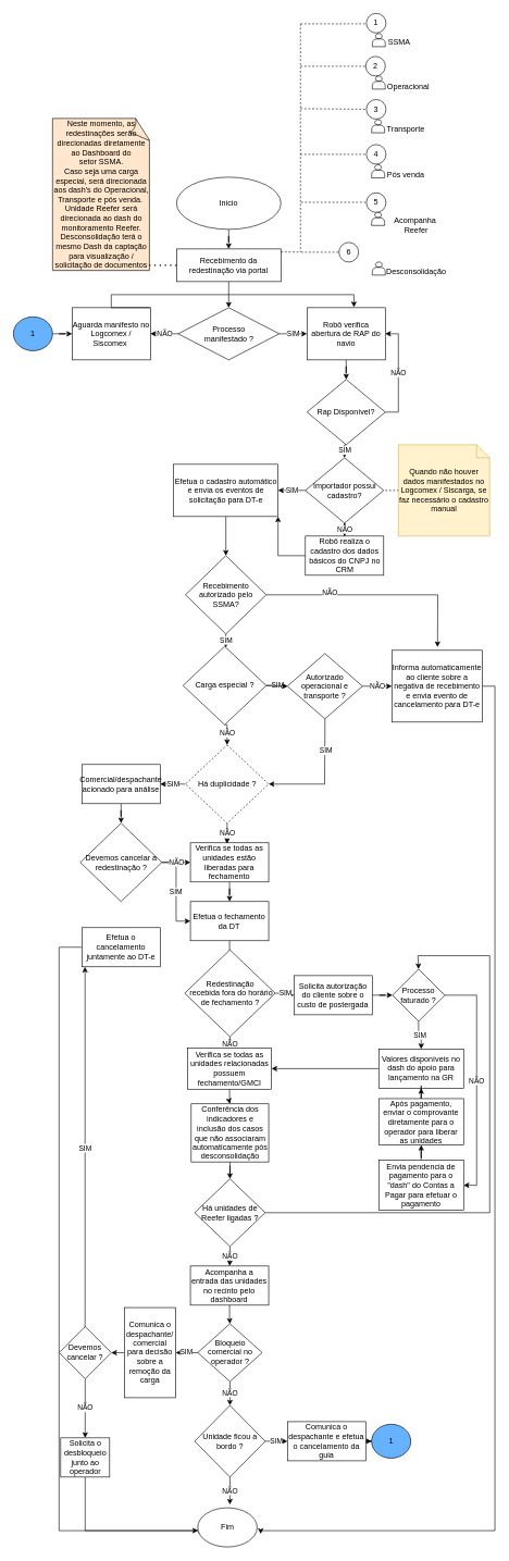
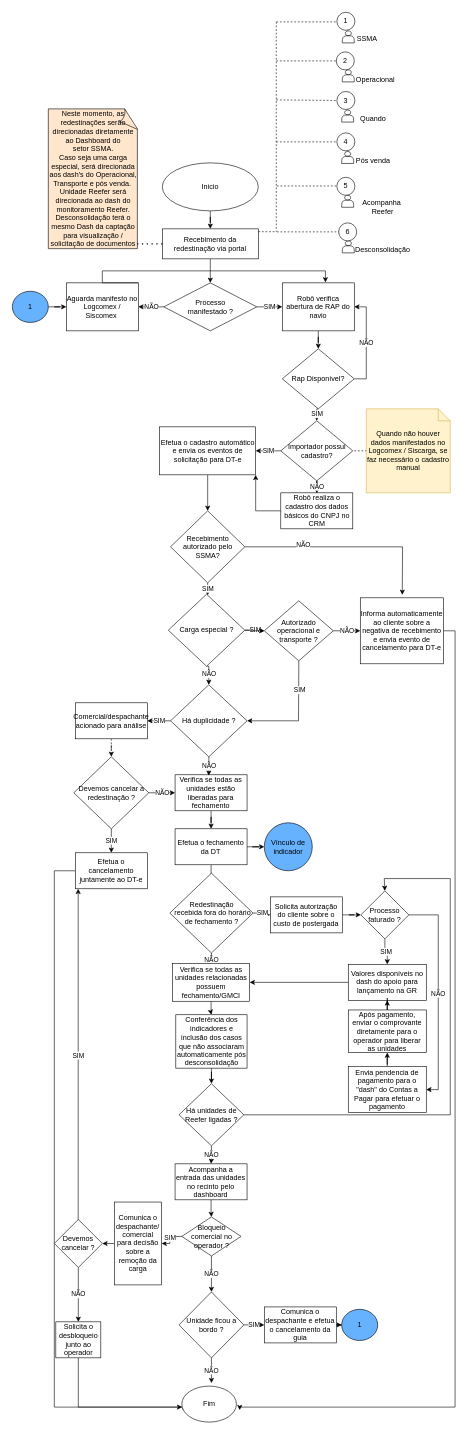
- <mxCell id="14" value="Transporte" style="text;html=1;align=center;verticalAlign=middle;resizable=0;points=[];autosize=1;strokeColor=none;fillColor=none;" vertex="1" parent="1"><mxGeometry x="581" y="183" width="80" height="30" as="geometry" /></mxCell>
+ <mxCell id="14" value="Quando" style="text;html=1;align=center;verticalAlign=middle;resizable=0;points=[];autosize=1;strokeColor=none;fillColor=none;" vertex="1" parent="1"><mxGeometry x="581" y="183" width="80" height="30" as="geometry" /></mxCell>
- <mxCell id="46" value="6" style="ellipse;whiteSpace=wrap;html=1;aspect=fixed;" vertex="1" parent="1"><mxGeometry x="519" y="371" width="30" height="30" as="geometry" /></mxCell>
+ <mxCell id="46" value="6" style="ellipse;whiteSpace=wrap;html=1;aspect=fixed;" vertex="1" parent="1"><mxGeometry x="564" y="371" width="30" height="30" as="geometry" /></mxCell>
- <mxCell id="59" value="Há duplicidade ?" style="rhombus;whiteSpace=wrap;html=1;dashed=1;" vertex="1" parent="1"><mxGeometry x="283.75" y="1141" width="127.5" height="120" as="geometry" /></mxCell>
+ <mxCell id="59" value="Há duplicidade ?" style="rhombus;whiteSpace=wrap;html=1;" vertex="1" parent="1"><mxGeometry x="283.75" y="1141" width="127.5" height="120" as="geometry" /></mxCell>
- <mxCell id="89" value="" style="edgeStyle=orthogonalEdgeStyle;rounded=0;orthogonalLoop=1;jettySize=auto;html=1;" edge="1" parent="1" source="90" target="93"><mxGeometry relative="1" as="geometry" /></mxCell>
+ <mxCell id="89" value="" style="edgeStyle=orthogonalEdgeStyle;rounded=0;orthogonalLoop=1;jettySize=auto;html=1;dashed=1;" edge="1" parent="1" source="90" target="93"><mxGeometry relative="1" as="geometry" /></mxCell>
- <mxCell id="91" value="SIM" style="edgeStyle=orthogonalEdgeStyle;rounded=0;orthogonalLoop=1;jettySize=auto;html=1;" edge="1" parent="1" source="93" target="65"><mxGeometry relative="1" as="geometry" /></mxCell>
+ <mxCell id="91" value="SIM" style="edgeStyle=orthogonalEdgeStyle;rounded=0;orthogonalLoop=1;jettySize=auto;html=1;" edge="1" parent="1" source="93" target="95"><mxGeometry relative="1" as="geometry" /></mxCell>
+ <mxCell id="64" style="edgeStyle=orthogonalEdgeStyle;rounded=0;orthogonalLoop=1;jettySize=auto;html=1;entryX=0;entryY=0.5;entryDx=0;entryDy=0;" edge="1" parent="1" source="65" target="114"><mxGeometry relative="1" as="geometry" /></mxCell>
+ <mxCell id="114" value="&lt;div align=&quot;center&quot;&gt;&lt;br&gt;&lt;/div&gt;&lt;div align=&quot;center&quot;&gt;Vínculo de &lt;br&gt;&lt;/div&gt;&lt;div align=&quot;center&quot;&gt;indicador&lt;/div&gt;&lt;div align=&quot;center&quot;&gt;&lt;br&gt;&lt;/div&gt;" style="ellipse;whiteSpace=wrap;html=1;aspect=fixed;align=center;fillColor=#66B2FF;" vertex="1" parent="1"><mxGeometry x="440" y="1371" width="80" height="80" as="geometry" /></mxCell>
- <mxCell id="80" value="Bloqueio comercial no operador ?" style="rhombus;whiteSpace=wrap;html=1;" vertex="1" parent="1"><mxGeometry x="302.51" y="2028" width="98.75" height="88.5" as="geometry" /></mxCell>
+ <mxCell id="80" value="Bloqueio comercial no operador ?" style="rhombus;whiteSpace=wrap;html=1;" vertex="1" parent="1"><mxGeometry x="302.51" y="2028" width="98.75" height="65" as="geometry" /></mxCell>
